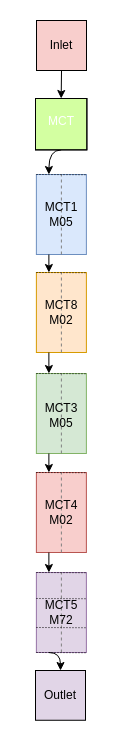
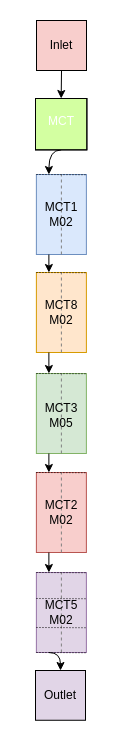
- <mxCell id="12" value="MCT1&lt;div&gt;M05&lt;/div&gt;" style="text;html=1;align=center;verticalAlign=middle;whiteSpace=wrap;rounded=0;" parent="9" vertex="1"><mxGeometry y="25" width="60" height="30" as="geometry" /></mxCell>
+ <mxCell id="12" value="MCT1&lt;div&gt;M02&lt;/div&gt;" style="text;html=1;align=center;verticalAlign=middle;whiteSpace=wrap;rounded=0;" parent="9" vertex="1"><mxGeometry y="25" width="60" height="30" as="geometry" /></mxCell>
- <mxCell id="27" value="MCT4&lt;div&gt;&lt;div&gt;M02&lt;/div&gt;&lt;/div&gt;" style="text;html=1;align=center;verticalAlign=middle;whiteSpace=wrap;rounded=0;" parent="24" vertex="1"><mxGeometry y="25" width="60" height="30" as="geometry" /></mxCell>
+ <mxCell id="27" value="MCT2&lt;div&gt;&lt;div&gt;M02&lt;/div&gt;&lt;/div&gt;" style="text;html=1;align=center;verticalAlign=middle;whiteSpace=wrap;rounded=0;" parent="24" vertex="1"><mxGeometry y="25" width="60" height="30" as="geometry" /></mxCell>
- <mxCell id="33" value="MCT5&lt;div&gt;M72&lt;/div&gt;" style="text;html=1;align=center;verticalAlign=middle;whiteSpace=wrap;rounded=0;" parent="30" vertex="1"><mxGeometry y="25" width="60" height="30" as="geometry" /></mxCell>
+ <mxCell id="33" value="MCT5&lt;div&gt;M02&lt;/div&gt;" style="text;html=1;align=center;verticalAlign=middle;whiteSpace=wrap;rounded=0;" parent="30" vertex="1"><mxGeometry y="25" width="60" height="30" as="geometry" /></mxCell>
